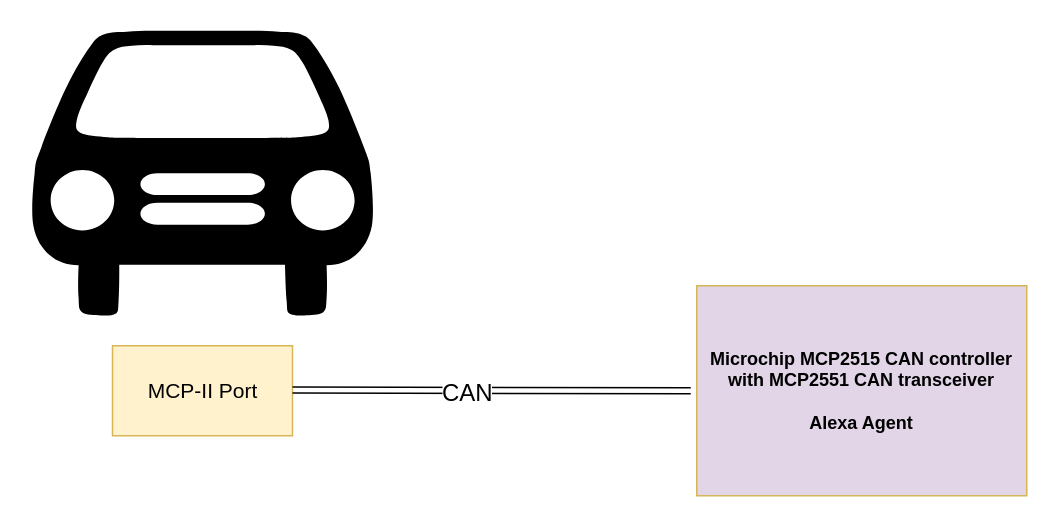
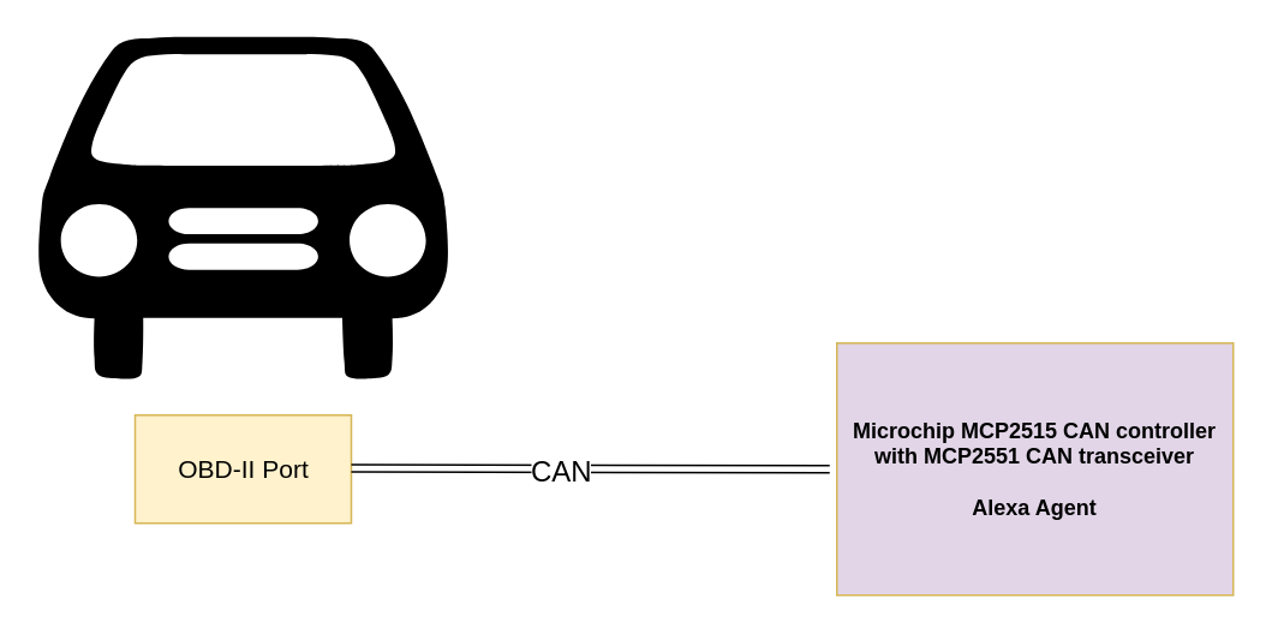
- <mxCell id="2" value="&lt;font style=&quot;font-size: 14px&quot;&gt;MCP-II Port&lt;/font&gt;" style="rounded=0;whiteSpace=wrap;html=1;fillColor=#fff2cc;strokeColor=#d6b656;" vertex="1" parent="1"><mxGeometry x="74.5" y="230" width="120" height="60" as="geometry" /></mxCell>
+ <mxCell id="2" value="&lt;font style=&quot;font-size: 14px&quot;&gt;OBD-II Port&lt;/font&gt;" style="rounded=0;whiteSpace=wrap;html=1;fillColor=#fff2cc;strokeColor=#d6b656;" vertex="1" parent="1"><mxGeometry x="74.5" y="230" width="120" height="60" as="geometry" /></mxCell>
